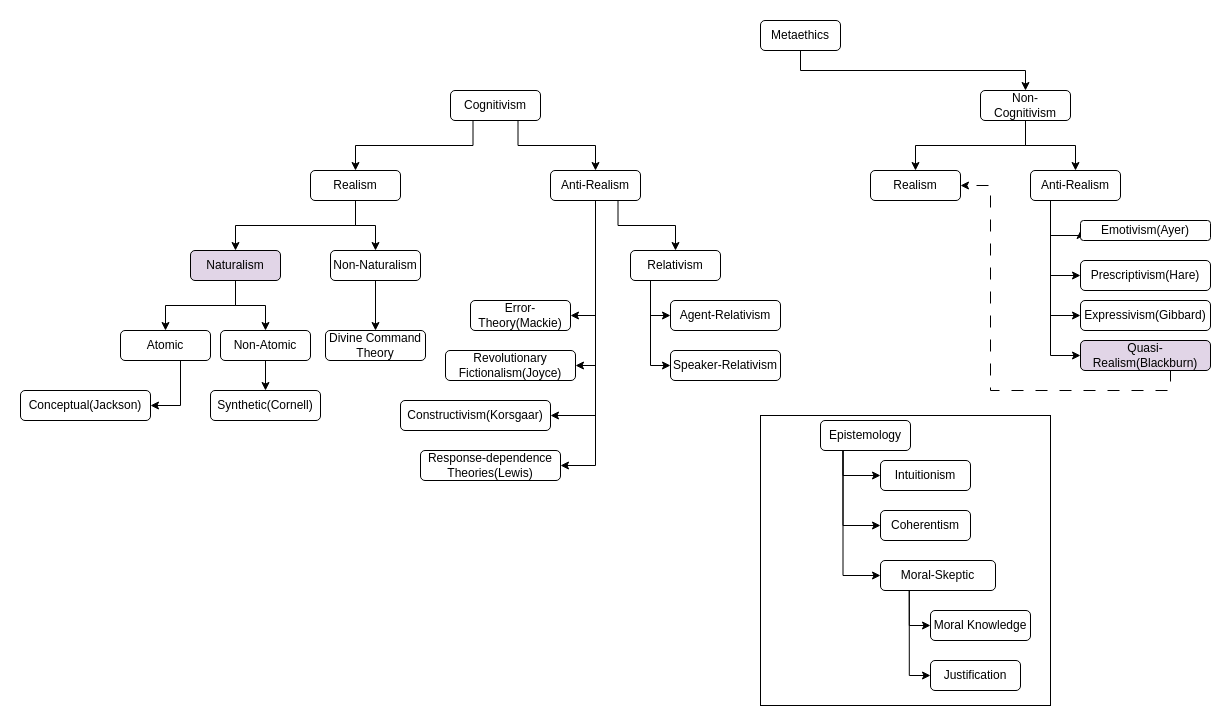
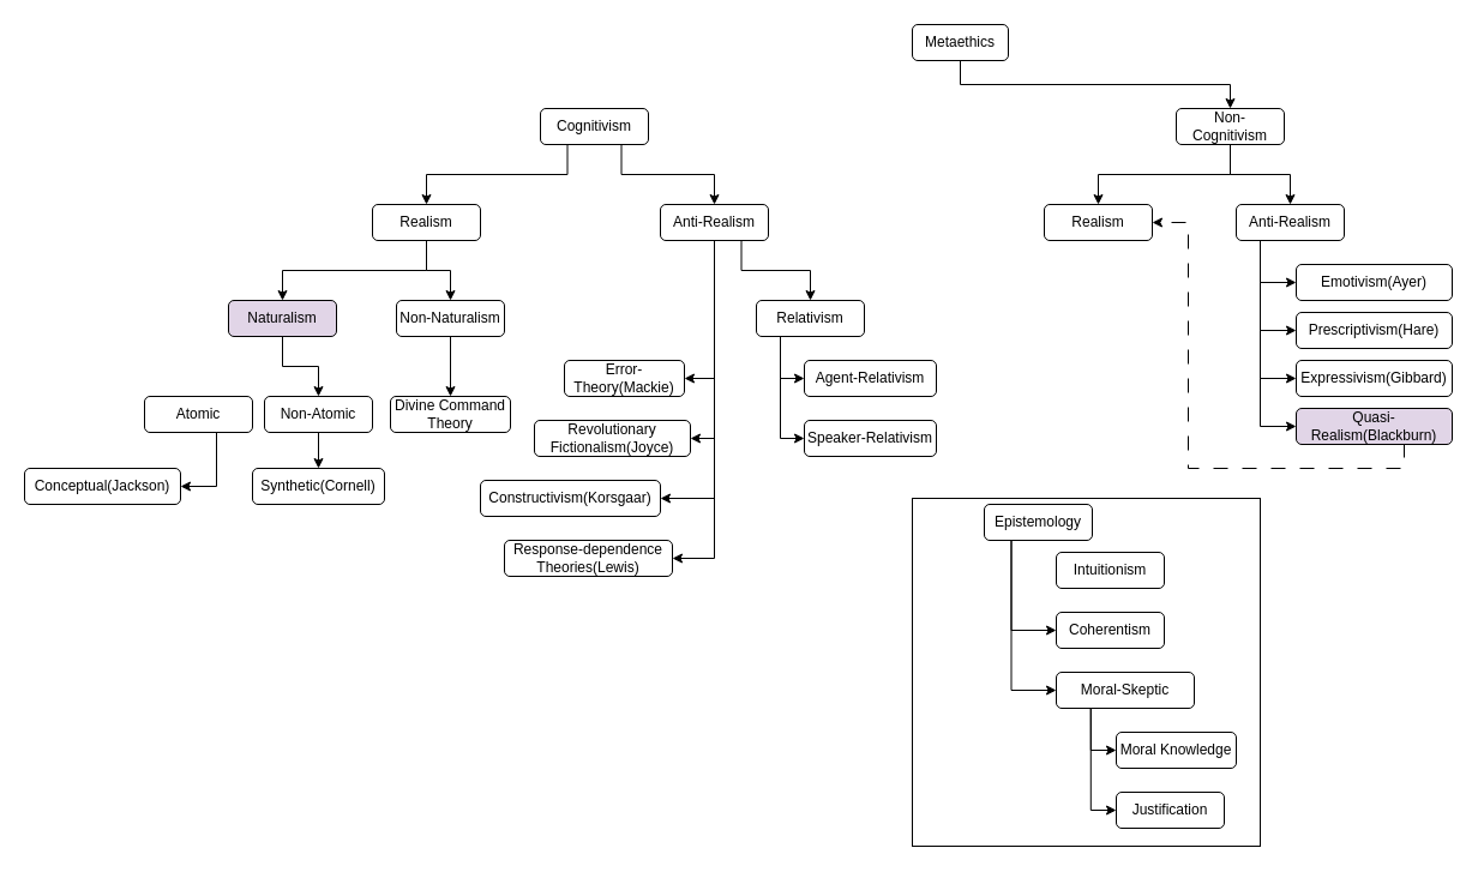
- <mxCell id="22" value="Emotivism(Ayer)" style="rounded=1;whiteSpace=wrap;html=1;" vertex="1" parent="1"><mxGeometry x="1080" y="220" width="130" height="20" as="geometry" /></mxCell>
+ <mxCell id="22" value="Emotivism(Ayer)" style="rounded=1;whiteSpace=wrap;html=1;" vertex="1" parent="1"><mxGeometry x="1080" y="220" width="130" height="30" as="geometry" /></mxCell>
- <mxCell id="23" style="edgeStyle=orthogonalEdgeStyle;rounded=0;orthogonalLoop=1;jettySize=auto;html=1;exitX=0.5;exitY=1;exitDx=0;exitDy=0;entryX=0.5;entryY=0;entryDx=0;entryDy=0;" edge="1" parent="1" source="25" target="28"><mxGeometry relative="1" as="geometry" /></mxCell>
- <mxCell id="58" style="edgeStyle=orthogonalEdgeStyle;rounded=0;orthogonalLoop=1;jettySize=auto;html=1;exitX=0.25;exitY=1;exitDx=0;exitDy=0;entryX=0;entryY=0.5;entryDx=0;entryDy=0;" edge="1" parent="1" source="60" target="61"><mxGeometry relative="1" as="geometry" /></mxCell>
